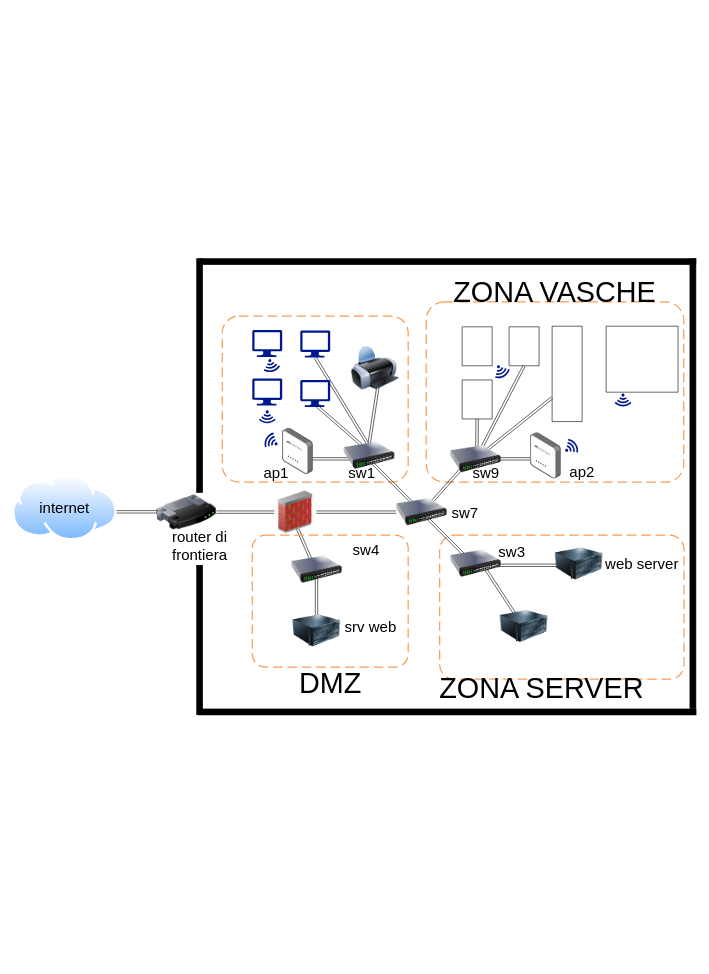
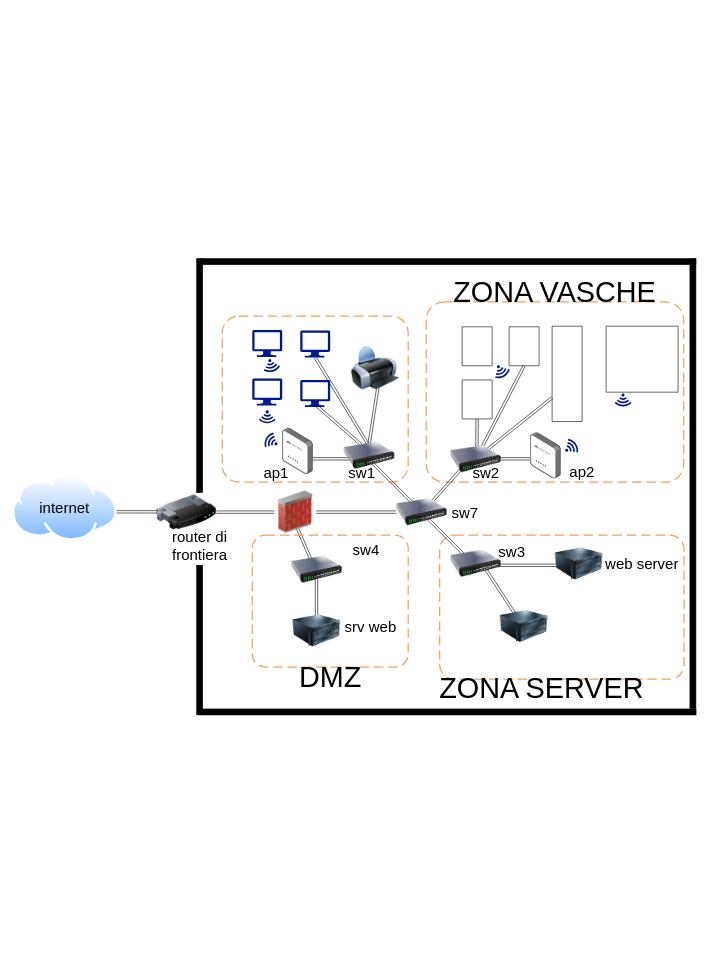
- <mxCell id="49" value="&lt;font style=&quot;font-size: 25px&quot;&gt;sw9&lt;/font&gt;" style="text;html=1;strokeColor=none;fillColor=none;align=center;verticalAlign=middle;whiteSpace=wrap;rounded=0;" parent="1" vertex="1"><mxGeometry x="780" y="771.5" width="60" height="31.9" as="geometry" /></mxCell>
+ <mxCell id="49" value="&lt;font style=&quot;font-size: 25px&quot;&gt;sw2&lt;/font&gt;" style="text;html=1;strokeColor=none;fillColor=none;align=center;verticalAlign=middle;whiteSpace=wrap;rounded=0;" parent="1" vertex="1"><mxGeometry x="780" y="771.5" width="60" height="31.9" as="geometry" /></mxCell>
- <mxCell id="44" value="&lt;font style=&quot;font-size: 48px&quot;&gt;DMZ&lt;/font&gt;" style="text;html=1;strokeColor=none;fillColor=none;align=center;verticalAlign=middle;whiteSpace=wrap;rounded=0;" parent="1" vertex="1"><mxGeometry x="487.5" y="1121.8" width="125" height="31.9" as="geometry" /></mxCell>
+ <mxCell id="44" value="&lt;font style=&quot;font-size: 48px&quot;&gt;DMZ&lt;/font&gt;" style="text;html=1;strokeColor=none;fillColor=none;align=center;verticalAlign=middle;whiteSpace=wrap;rounded=0;" parent="1" vertex="1"><mxGeometry x="487.5" y="1111.8" width="125" height="31.9" as="geometry" /></mxCell>
